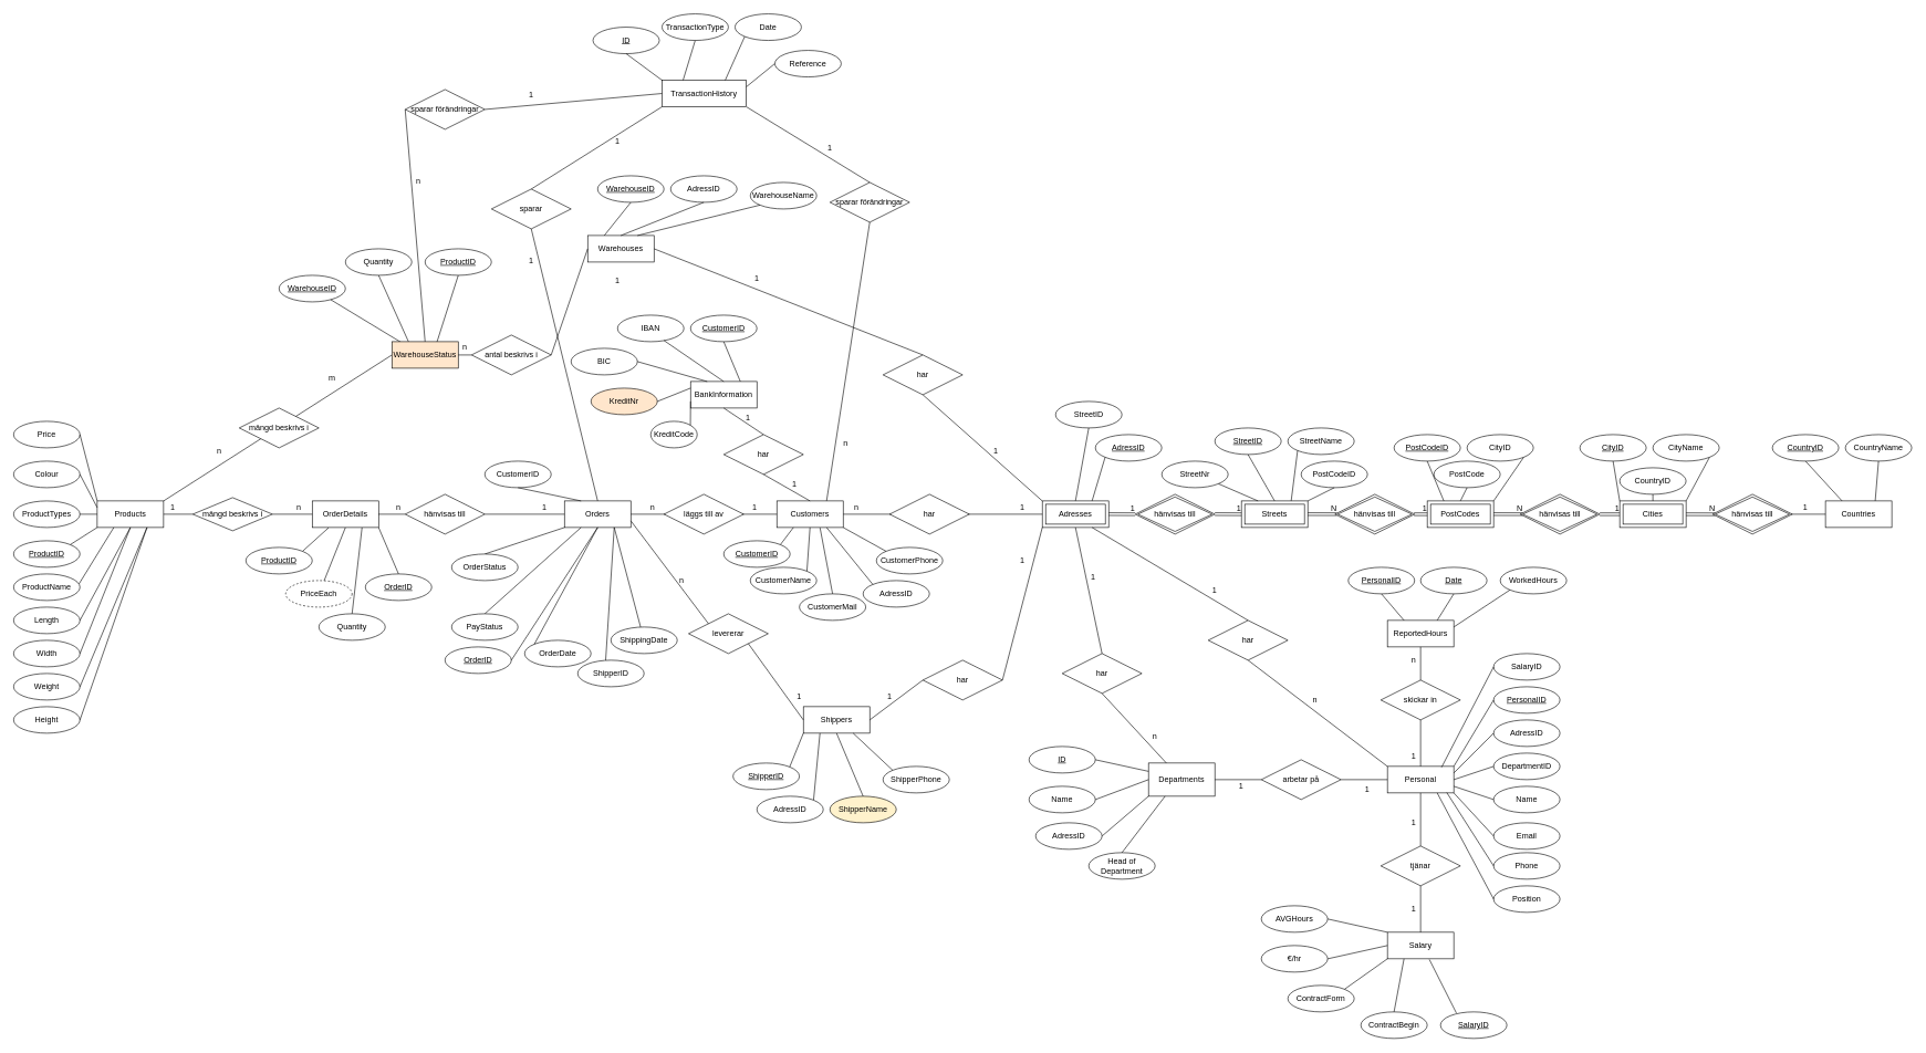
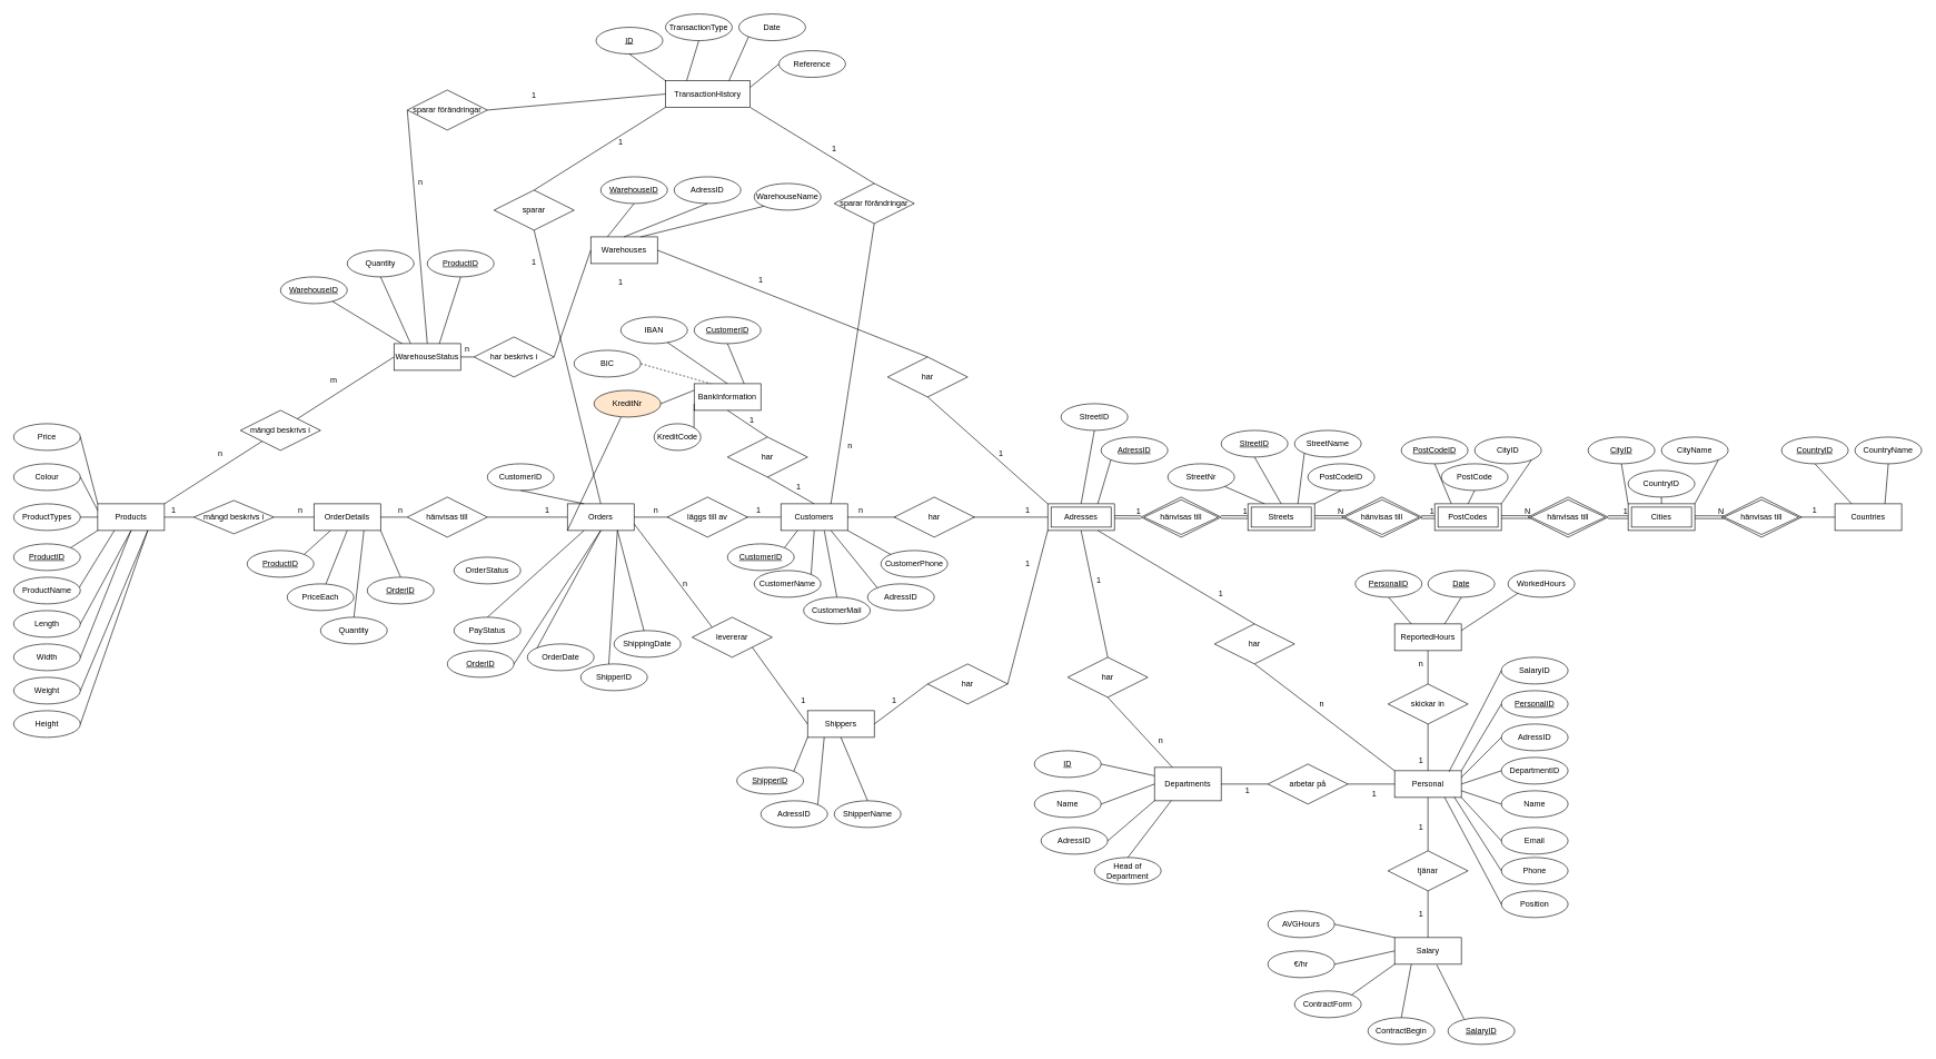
- <mxCell id="272" value="WarehouseStatus" style="whiteSpace=wrap;html=1;align=center;fillColor=#ffe6cc;" vertex="1" parent="1"><mxGeometry x="590" y="514" width="100" height="40" as="geometry" /></mxCell>
+ <mxCell id="272" value="WarehouseStatus" style="whiteSpace=wrap;html=1;align=center;" vertex="1" parent="1"><mxGeometry x="590" y="514" width="100" height="40" as="geometry" /></mxCell>
- <mxCell id="275" value="antal beskrivs i" style="shape=rhombus;perimeter=rhombusPerimeter;whiteSpace=wrap;html=1;align=center;" vertex="1" parent="1"><mxGeometry x="710" y="504" width="120" height="60" as="geometry" /></mxCell>
+ <mxCell id="275" value="har beskrivs i" style="shape=rhombus;perimeter=rhombusPerimeter;whiteSpace=wrap;html=1;align=center;" vertex="1" parent="1"><mxGeometry x="710" y="504" width="120" height="60" as="geometry" /></mxCell>
- <mxCell id="113" value="" style="endArrow=none;html=1;rounded=0;exitX=1;exitY=0.5;exitDx=0;exitDy=0;entryX=0.25;entryY=0;entryDx=0;entryDy=0;" parent="1" source="108" target="20" edge="1"><mxGeometry relative="1" as="geometry"><mxPoint x="1110" y="534" as="sourcePoint" /><mxPoint x="1135" y="594" as="targetPoint" /></mxGeometry></mxCell>
+ <mxCell id="113" value="" style="endArrow=none;html=1;rounded=0;exitX=1;exitY=0.5;exitDx=0;exitDy=0;entryX=0.25;entryY=0;entryDx=0;entryDy=0;dashed=1;" parent="1" source="108" target="20" edge="1"><mxGeometry relative="1" as="geometry"><mxPoint x="1110" y="534" as="sourcePoint" /><mxPoint x="1135" y="594" as="targetPoint" /></mxGeometry></mxCell>
- <mxCell id="30" value="" style="endArrow=none;html=1;rounded=0;exitX=0;exitY=1;exitDx=0;exitDy=0;entryX=0.5;entryY=0;entryDx=0;entryDy=0;" parent="1" source="16" target="66" edge="1"><mxGeometry relative="1" as="geometry"><mxPoint x="720" y="854" as="sourcePoint" /><mxPoint x="810" y="984" as="targetPoint" /></mxGeometry></mxCell>
+ <mxCell id="30" value="" style="endArrow=none;html=1;rounded=0;exitX=0;exitY=1;exitDx=0;exitDy=0;" parent="1" source="16" target="109" edge="1"><mxGeometry relative="1" as="geometry"><mxPoint x="720" y="854" as="sourcePoint" /><mxPoint x="810" y="984" as="targetPoint" /></mxGeometry></mxCell>
- <mxCell id="58" value="PriceEach" style="ellipse;whiteSpace=wrap;html=1;align=center;dashed=1;" parent="1" vertex="1"><mxGeometry x="430" y="874" width="100" height="40" as="geometry" /></mxCell>
+ <mxCell id="58" value="PriceEach" style="ellipse;whiteSpace=wrap;html=1;align=center;" parent="1" vertex="1"><mxGeometry x="430" y="874" width="100" height="40" as="geometry" /></mxCell>
- <mxCell id="163" value="" style="endArrow=none;html=1;rounded=0;exitX=0.75;exitY=1;exitDx=0;exitDy=0;entryX=0;entryY=0;entryDx=0;entryDy=0;" parent="1" source="8" target="159" edge="1"><mxGeometry relative="1" as="geometry"><mxPoint x="1240" y="1134" as="sourcePoint" /><mxPoint x="1219.355" y="1184.858" as="targetPoint" /></mxGeometry></mxCell>
- <mxCell id="159" value="ShipperPhone" style="ellipse;whiteSpace=wrap;html=1;align=center;" parent="1" vertex="1"><mxGeometry x="1330" y="1154" width="100" height="40" as="geometry" /></mxCell>
- <mxCell id="158" value="ShipperName" style="ellipse;whiteSpace=wrap;html=1;align=center;fillColor=#fff2cc;" parent="1" vertex="1"><mxGeometry x="1250" y="1199" width="100" height="40" as="geometry" /></mxCell>
+ <mxCell id="158" value="ShipperName" style="ellipse;whiteSpace=wrap;html=1;align=center;" parent="1" vertex="1"><mxGeometry x="1250" y="1199" width="100" height="40" as="geometry" /></mxCell>
